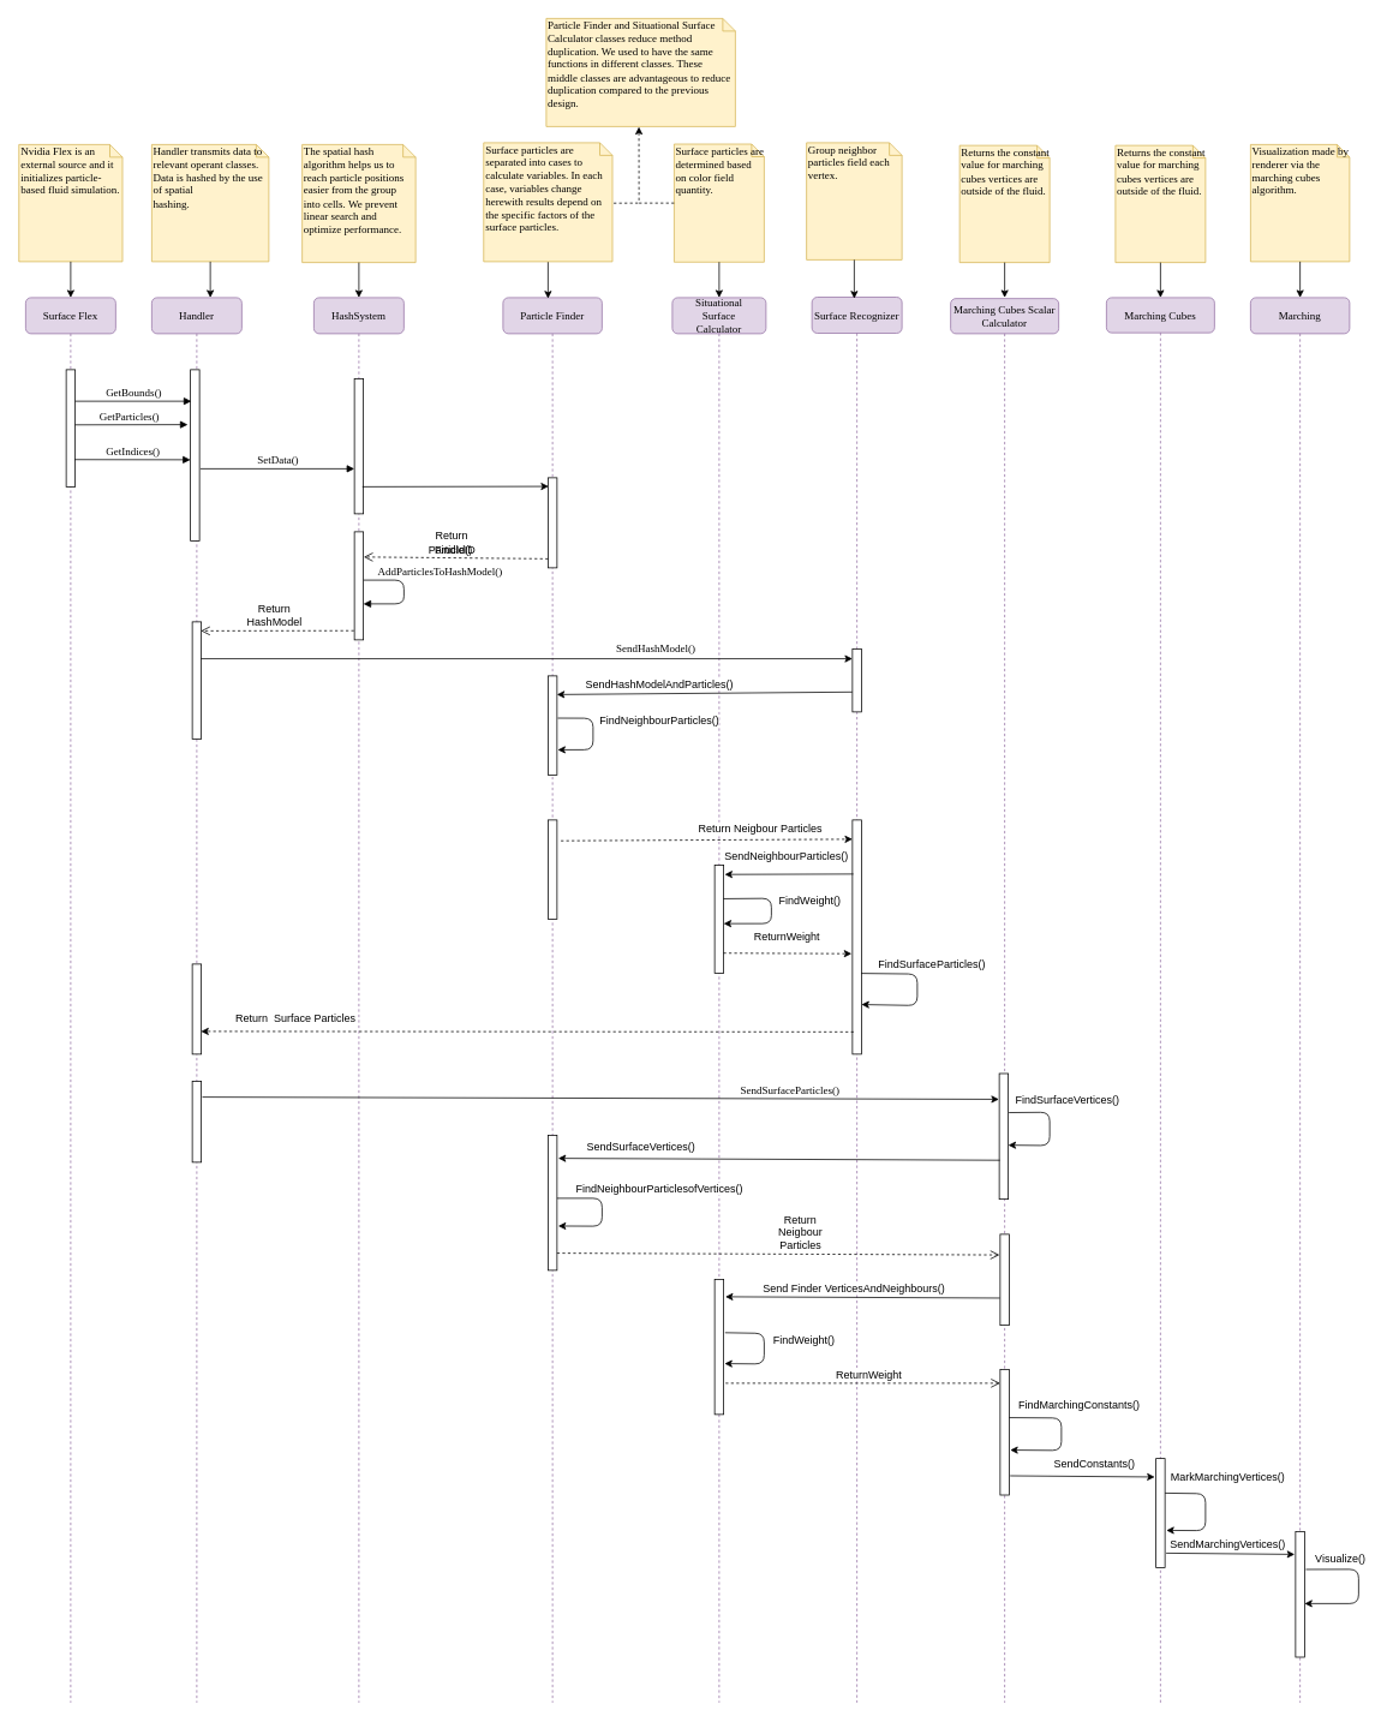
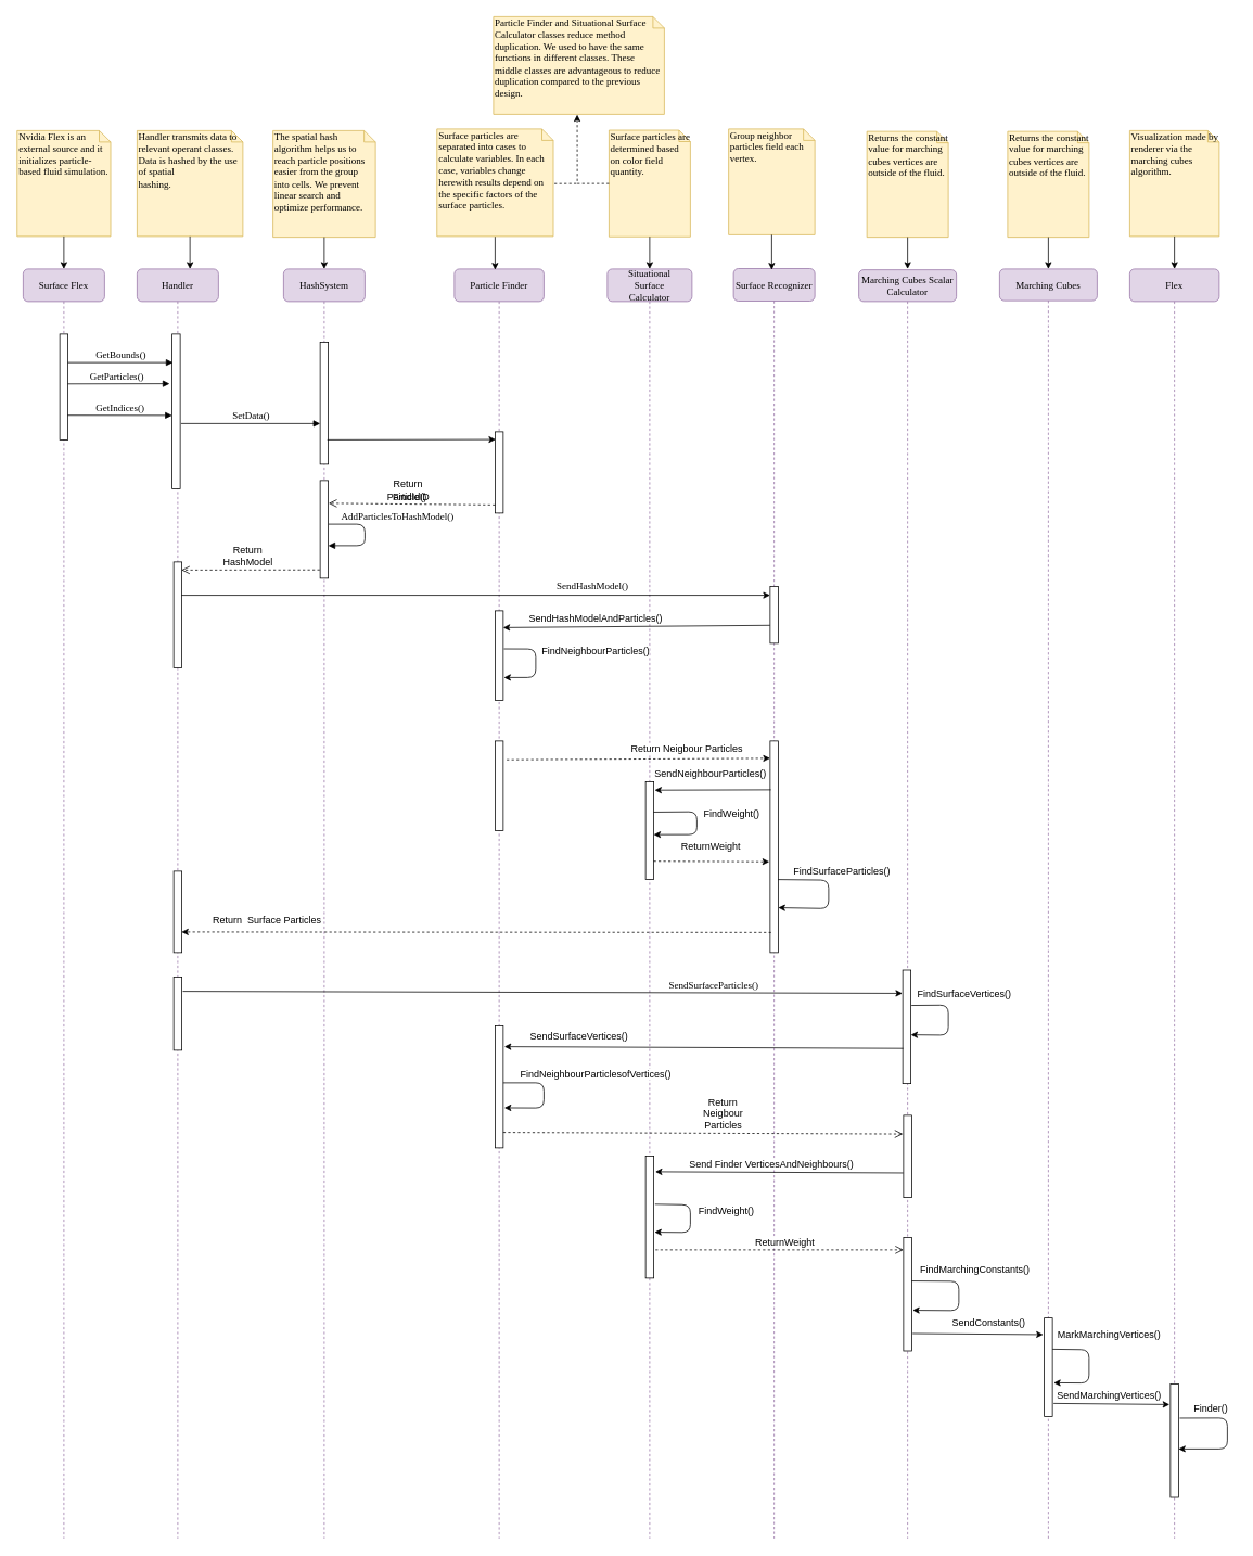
- <mxCell id="20" value="Marching" style="shape=umlLifeline;perimeter=lifelinePerimeter;whiteSpace=wrap;html=1;container=1;collapsible=0;recursiveResize=0;outlineConnect=0;rounded=1;shadow=0;comic=0;labelBackgroundColor=none;strokeColor=#9673a6;strokeWidth=1;fillColor=#e1d5e7;fontFamily=Verdana;fontSize=12;align=center;" parent="1" vertex="1"><mxGeometry x="1388" y="330" width="110" height="1560" as="geometry" /></mxCell>
+ <mxCell id="20" value="Flex" style="shape=umlLifeline;perimeter=lifelinePerimeter;whiteSpace=wrap;html=1;container=1;collapsible=0;recursiveResize=0;outlineConnect=0;rounded=1;shadow=0;comic=0;labelBackgroundColor=none;strokeColor=#9673a6;strokeWidth=1;fillColor=#e1d5e7;fontFamily=Verdana;fontSize=12;align=center;" parent="1" vertex="1"><mxGeometry x="1388" y="330" width="110" height="1560" as="geometry" /></mxCell>
- <mxCell id="23" value="&lt;span style=&quot;background-color: rgb(255 , 255 , 255)&quot;&gt;Visualize()&lt;/span&gt;" style="text;html=1;strokeColor=none;fillColor=none;align=center;verticalAlign=middle;whiteSpace=wrap;rounded=0;" parent="20" vertex="1"><mxGeometry x="70" y="1390" width="60" height="20" as="geometry" /></mxCell>
+ <mxCell id="23" value="&lt;span style=&quot;background-color: rgb(255 , 255 , 255)&quot;&gt;Finder()&lt;/span&gt;" style="text;html=1;strokeColor=none;fillColor=none;align=center;verticalAlign=middle;whiteSpace=wrap;rounded=0;" parent="20" vertex="1"><mxGeometry x="70" y="1390" width="60" height="20" as="geometry" /></mxCell>
